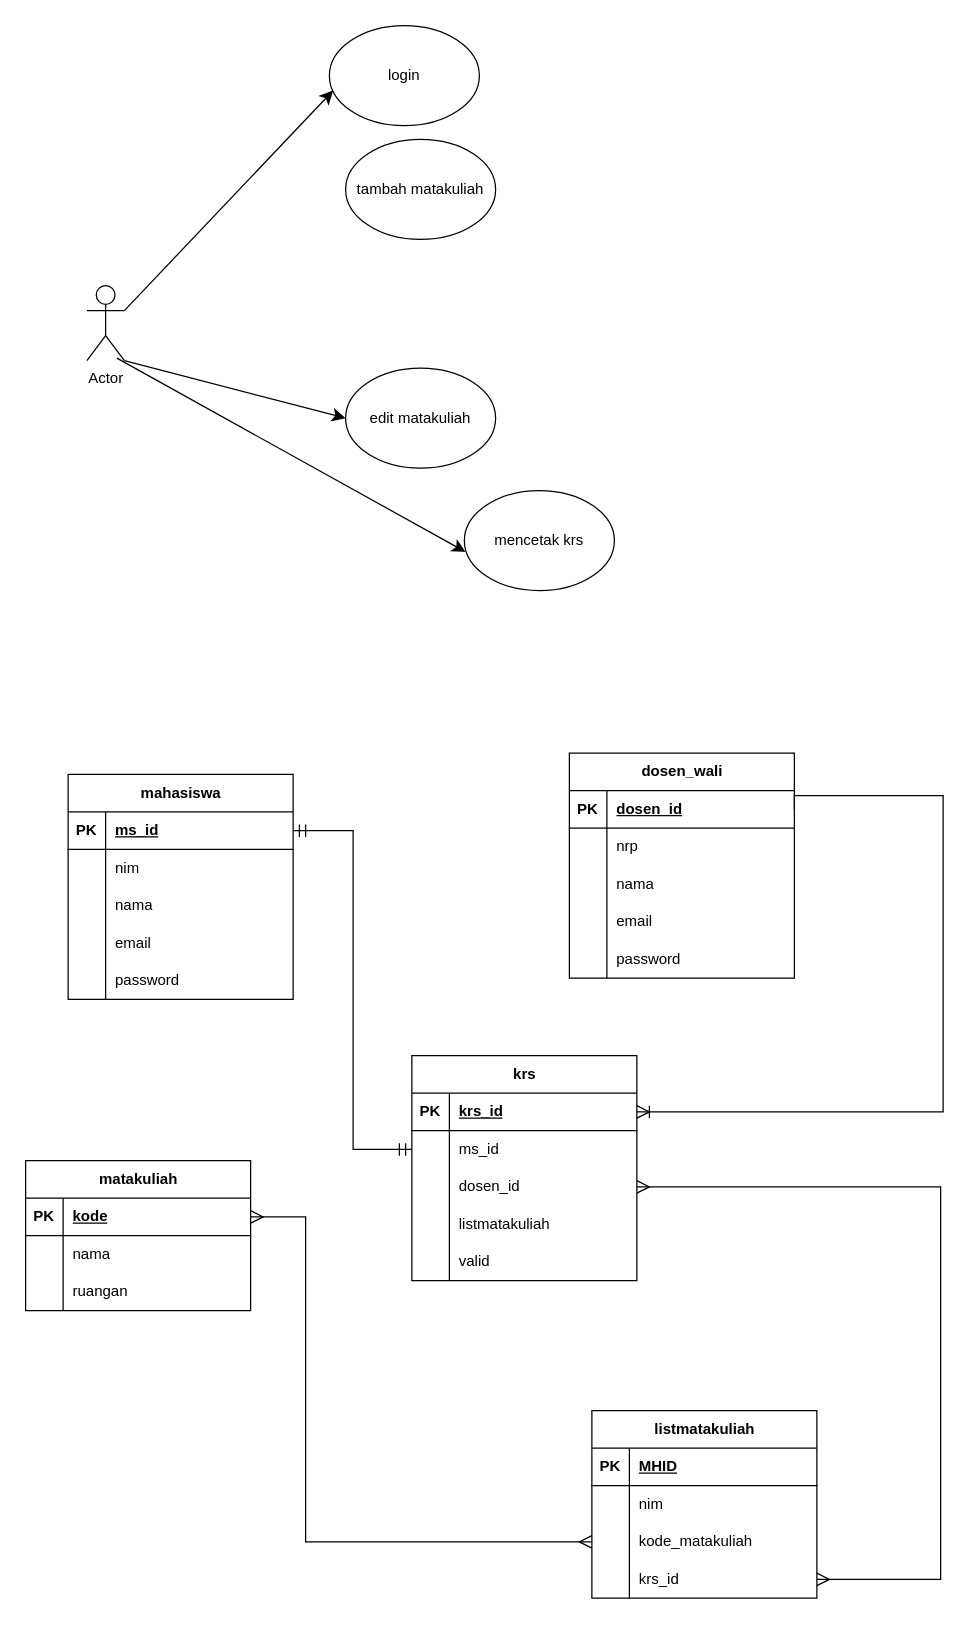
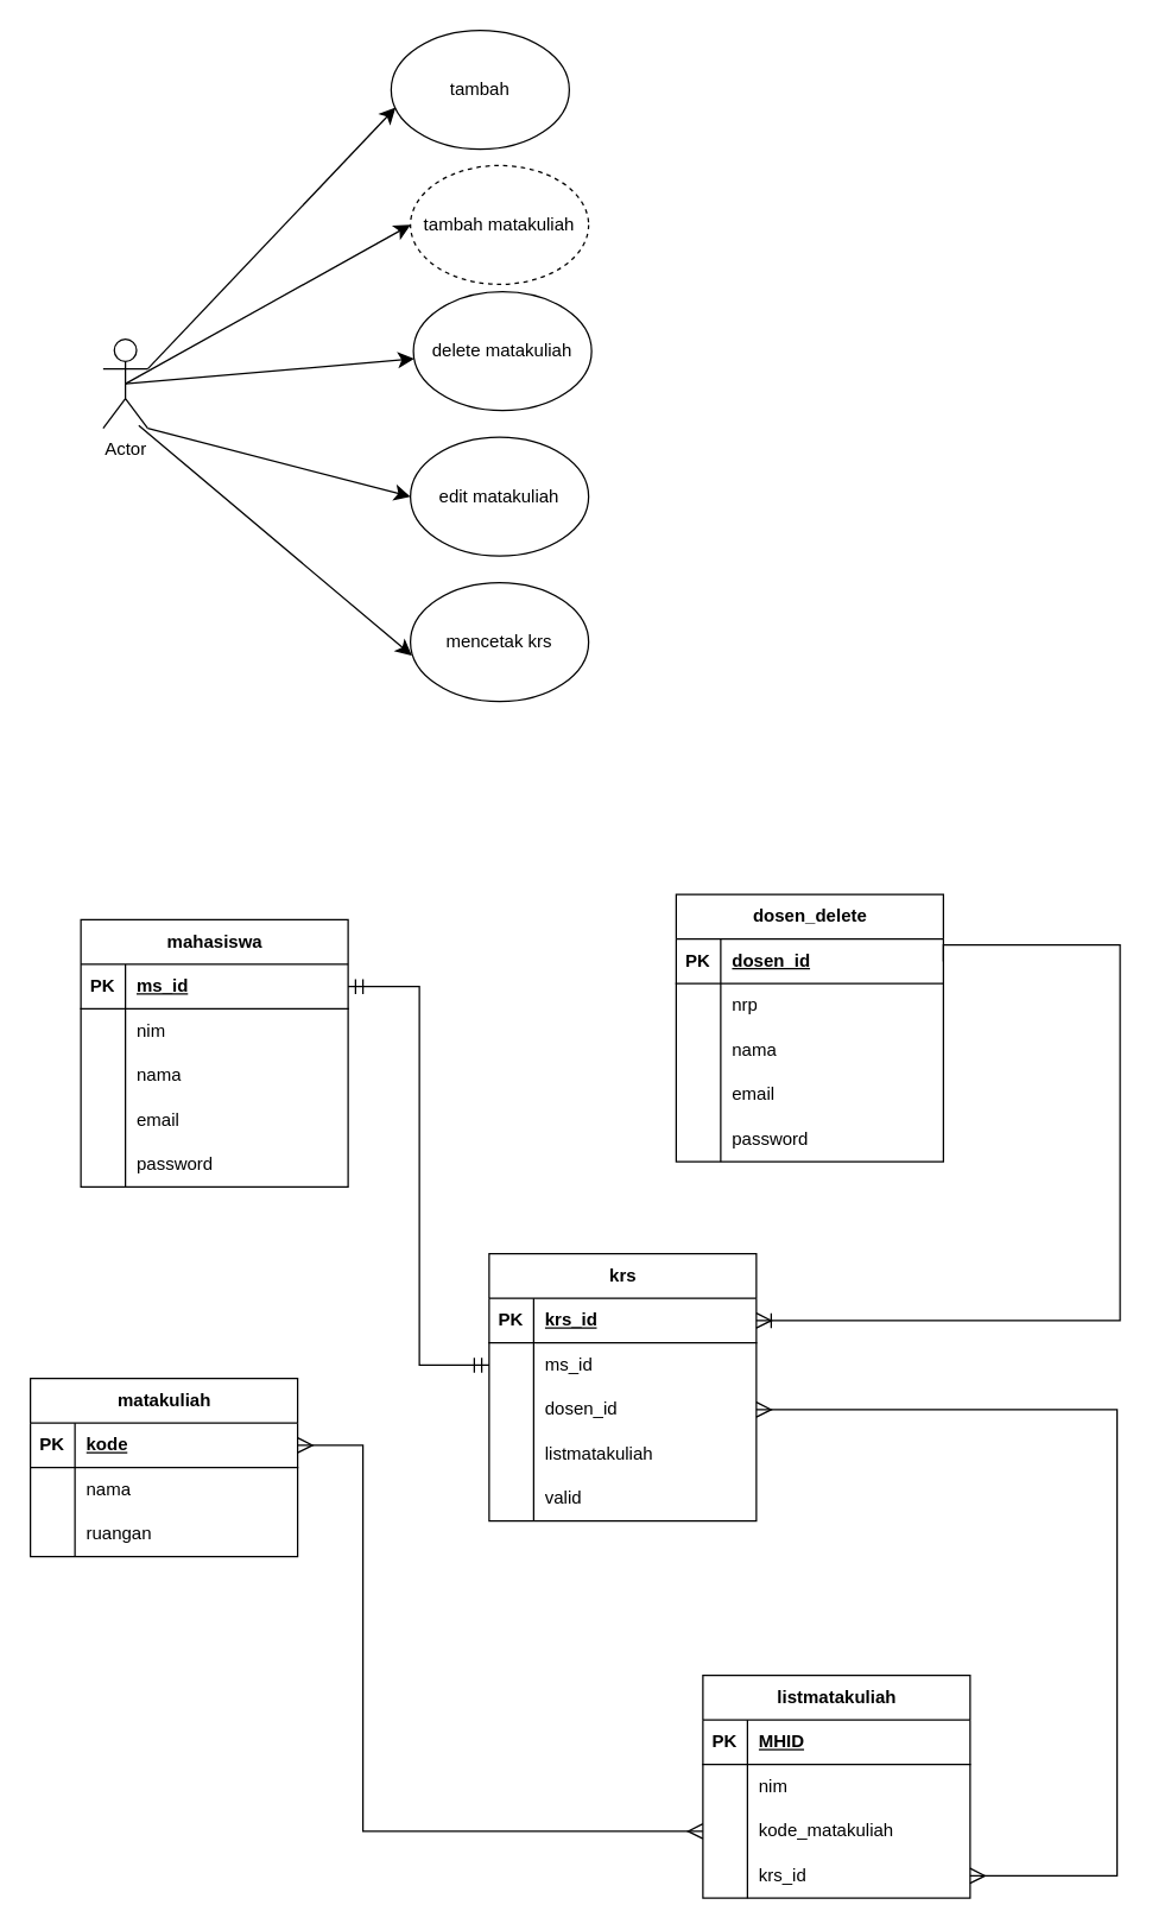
- <mxCell id="9" value="login" style="ellipse;whiteSpace=wrap;html=1;" vertex="1" parent="1"><mxGeometry x="263" y="20" width="120" height="80" as="geometry" /></mxCell>
+ <mxCell id="9" value="tambah" style="ellipse;whiteSpace=wrap;html=1;" vertex="1" parent="1"><mxGeometry x="263" y="20" width="120" height="80" as="geometry" /></mxCell>
- <mxCell id="8" value="tambah matakuliah" style="ellipse;whiteSpace=wrap;html=1;" vertex="1" parent="1"><mxGeometry x="276" y="111" width="120" height="80" as="geometry" /></mxCell>
+ <mxCell id="8" value="tambah matakuliah" style="ellipse;whiteSpace=wrap;html=1;dashed=1;" vertex="1" parent="1"><mxGeometry x="276" y="111" width="120" height="80" as="geometry" /></mxCell>
+ <mxCell id="2" style="edgeStyle=none;curved=1;rounded=0;orthogonalLoop=1;jettySize=auto;html=1;exitX=0.5;exitY=0.5;exitDx=0;exitDy=0;exitPerimeter=0;entryX=0;entryY=0.5;entryDx=0;entryDy=0;fontSize=12;startSize=8;endSize=8;" edge="1" parent="1" source="5" target="8"><mxGeometry relative="1" as="geometry" /></mxCell>
+ <mxCell id="10" value="delete matakuliah" style="ellipse;whiteSpace=wrap;html=1;" vertex="1" parent="1"><mxGeometry x="278" y="196" width="120" height="80" as="geometry" /></mxCell>
+ <mxCell id="4" style="edgeStyle=none;curved=1;rounded=0;orthogonalLoop=1;jettySize=auto;html=1;exitX=0.5;exitY=0.5;exitDx=0;exitDy=0;exitPerimeter=0;fontSize=12;startSize=8;endSize=8;" edge="1" parent="1" source="5" target="10"><mxGeometry relative="1" as="geometry" /></mxCell>
- <mxCell id="7" value="mencetak krs" style="ellipse;whiteSpace=wrap;html=1;" vertex="1" parent="1"><mxGeometry x="371" y="392" width="120" height="80" as="geometry" /></mxCell>
+ <mxCell id="7" value="mencetak krs" style="ellipse;whiteSpace=wrap;html=1;" vertex="1" parent="1"><mxGeometry x="276" y="392" width="120" height="80" as="geometry" /></mxCell>
- <mxCell id="29" value="dosen_wali" style="shape=table;startSize=30;container=1;collapsible=1;childLayout=tableLayout;fixedRows=1;rowLines=0;fontStyle=1;align=center;resizeLast=1;html=1;" vertex="1" parent="1"><mxGeometry x="455" y="602" width="180" height="180" as="geometry" /></mxCell>
+ <mxCell id="29" value="dosen_delete" style="shape=table;startSize=30;container=1;collapsible=1;childLayout=tableLayout;fixedRows=1;rowLines=0;fontStyle=1;align=center;resizeLast=1;html=1;" vertex="1" parent="1"><mxGeometry x="455" y="602" width="180" height="180" as="geometry" /></mxCell>
